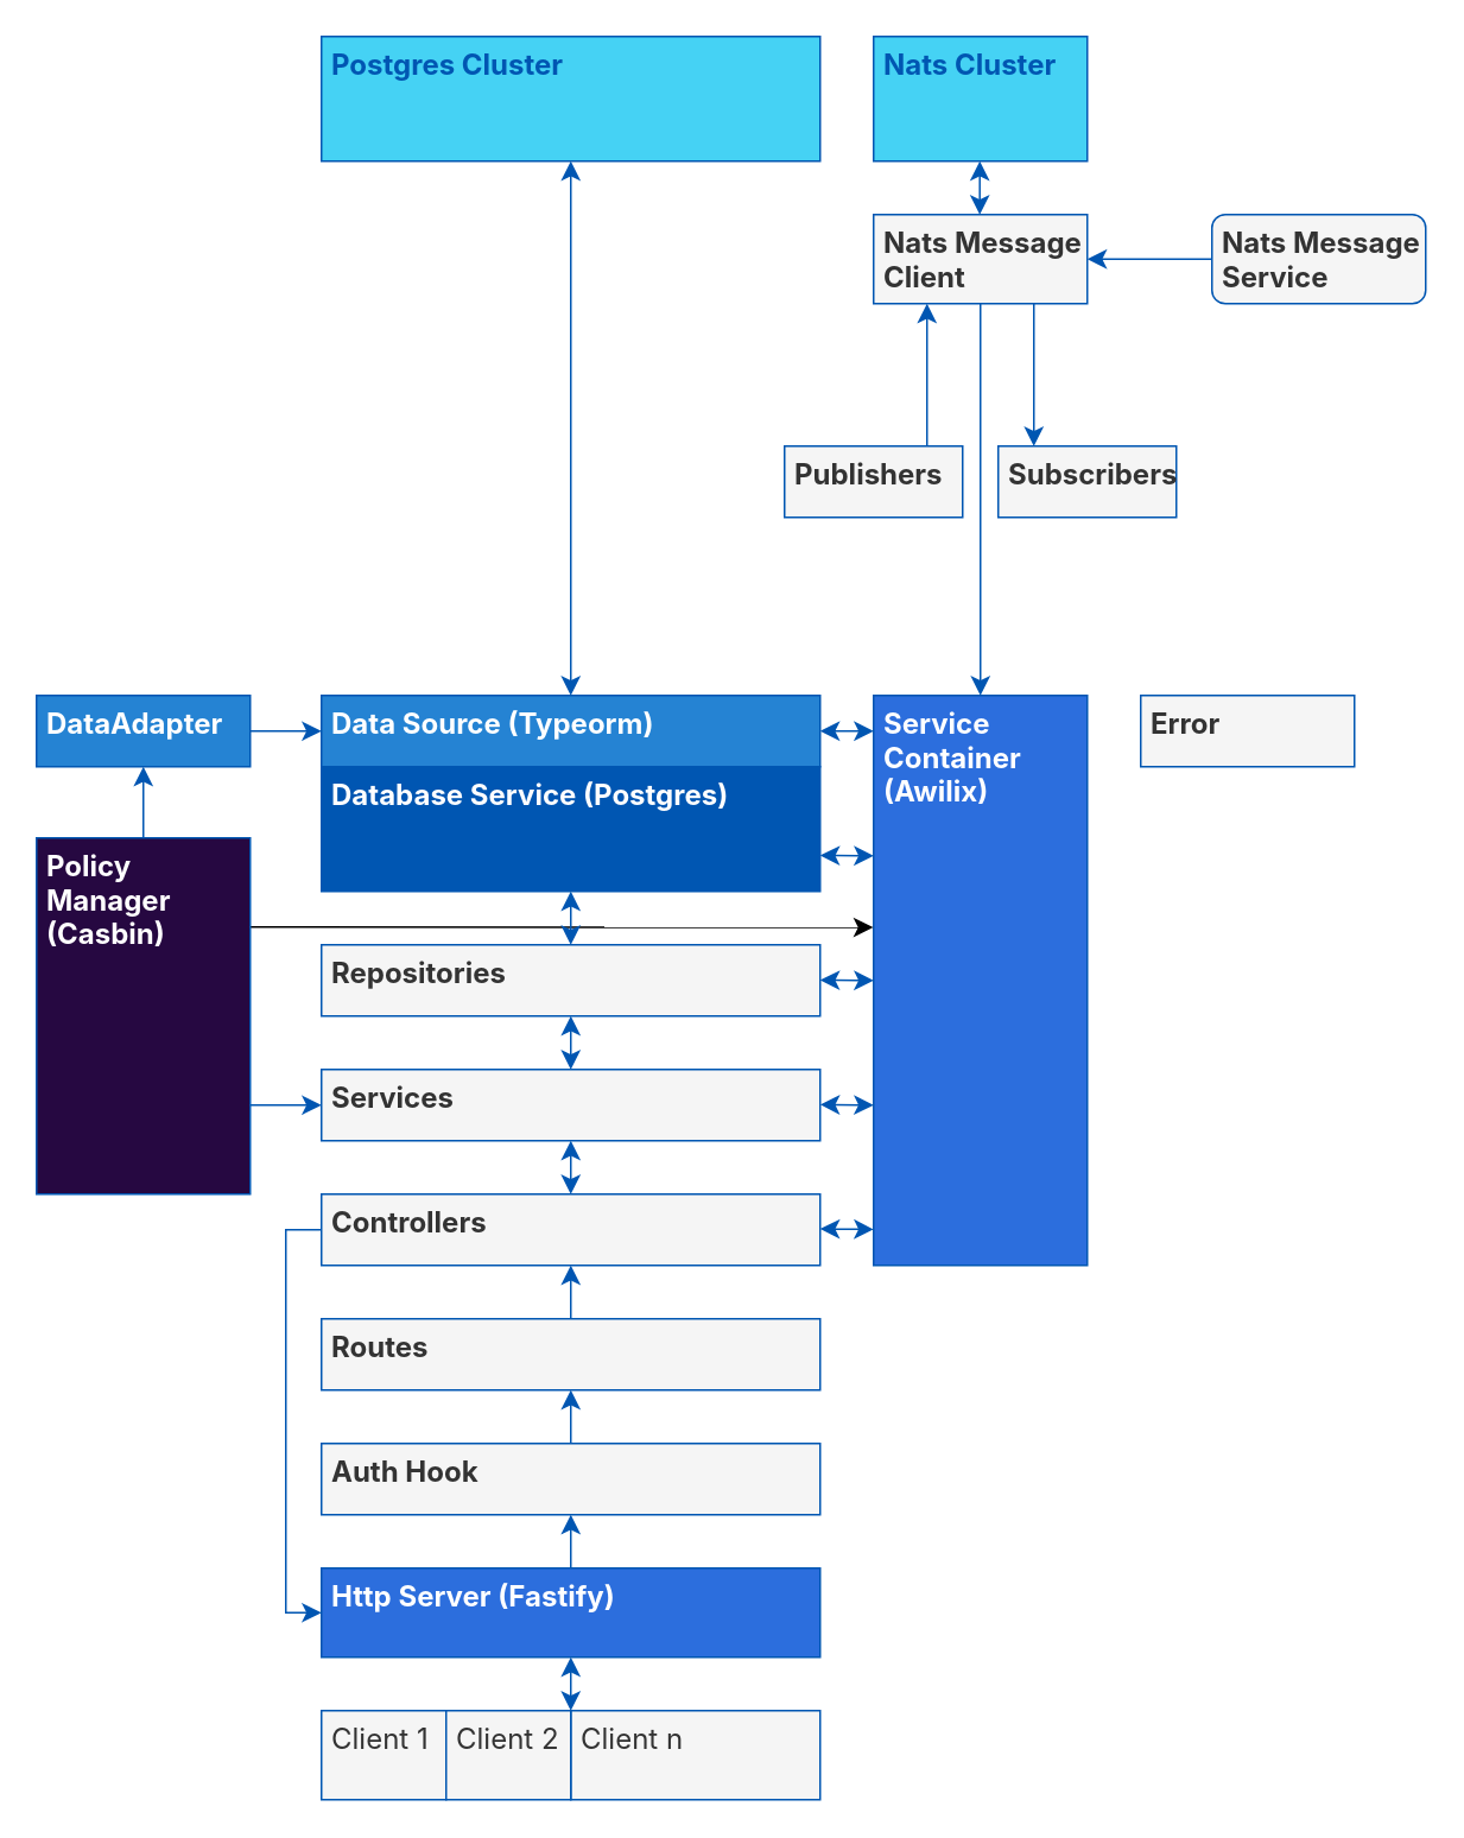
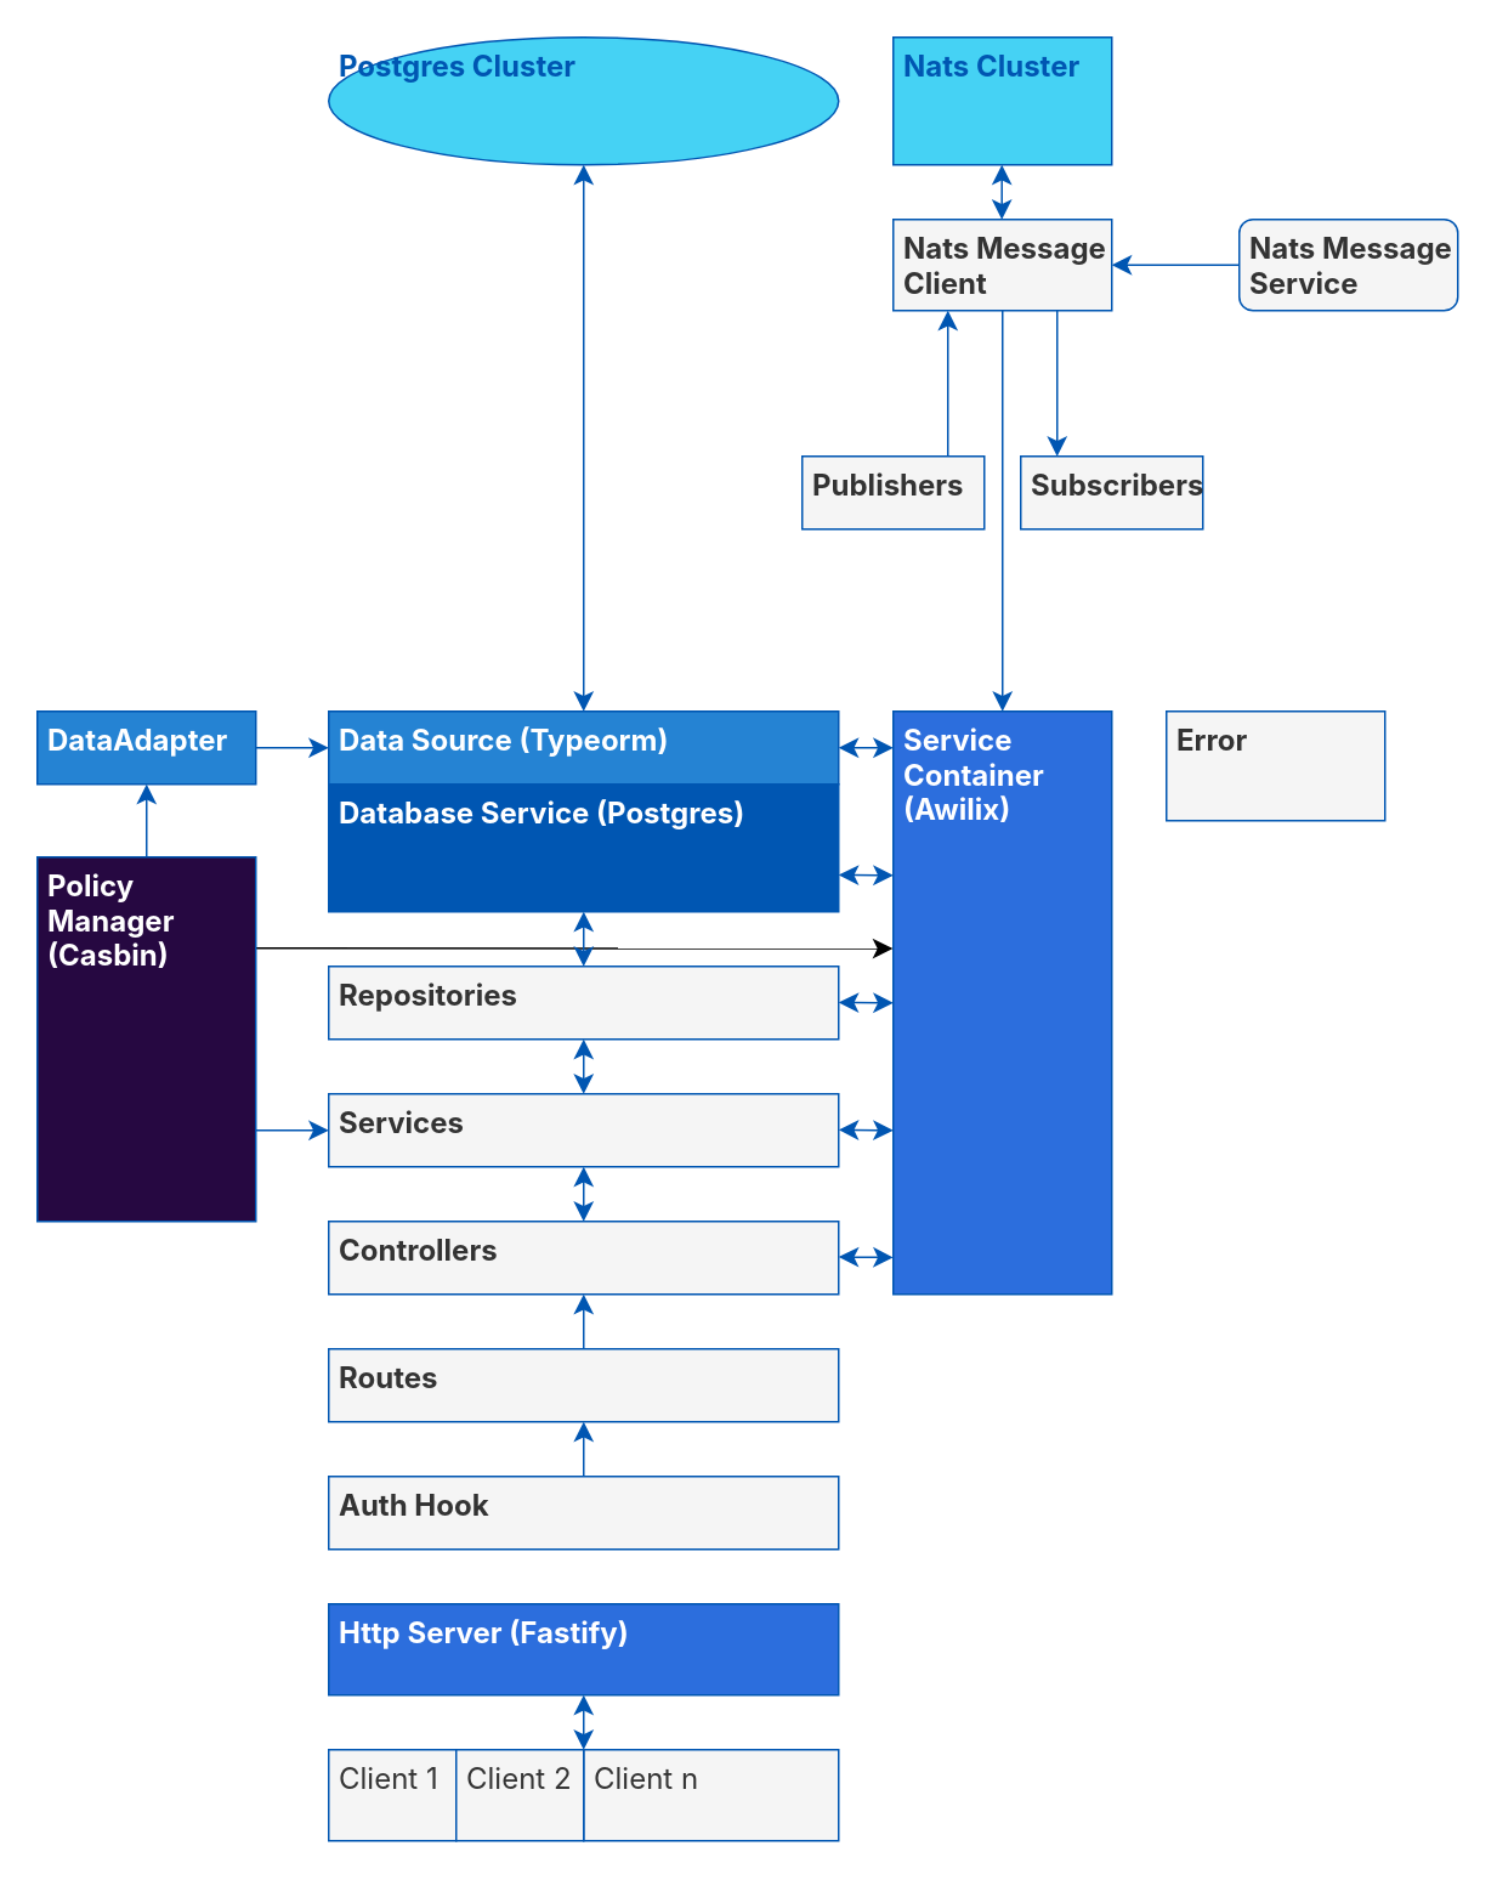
- <mxCell id="23" value="Postgres Cluster" style="rounded=0;whiteSpace=wrap;html=1;fontSize=16;fontFamily=Inter;fontSource=https%3A%2F%2Ffonts.googleapis.com%2Fcss%3Ffamily%3DInter;strokeColor=#0056B2;fillColor=#45D2F4;fontColor=#0056B2;align=left;verticalAlign=top;spacingLeft=4;fontStyle=1" parent="1" vertex="1"><mxGeometry x="180" y="20" width="280" height="70" as="geometry" /></mxCell>
+ <mxCell id="23" value="Postgres Cluster" style="ellipse;whiteSpace=wrap;html=1;fontSize=16;fontFamily=Inter;fontSource=https%3A%2F%2Ffonts.googleapis.com%2Fcss%3Ffamily%3DInter;strokeColor=#0056B2;fillColor=#45D2F4;fontColor=#0056B2;align=left;verticalAlign=top;spacingLeft=4;fontStyle=1;" parent="1" vertex="1"><mxGeometry x="180" y="20" width="280" height="70" as="geometry" /></mxCell>
- <mxCell id="28" value="Error" style="rounded=0;whiteSpace=wrap;html=1;fontSize=16;fontFamily=Inter;fontSource=https%3A%2F%2Ffonts.googleapis.com%2Fcss%3Ffamily%3DInter;strokeColor=#0056B2;fillColor=#f5f5f5;fontColor=#333333;align=left;verticalAlign=top;spacingLeft=4;fontStyle=1" parent="1" vertex="1"><mxGeometry x="640" y="390" width="120" height="40" as="geometry" /></mxCell>
+ <mxCell id="28" value="Error" style="rounded=0;whiteSpace=wrap;html=1;fontSize=16;fontFamily=Inter;fontSource=https%3A%2F%2Ffonts.googleapis.com%2Fcss%3Ffamily%3DInter;strokeColor=#0056B2;fillColor=#f5f5f5;fontColor=#333333;align=left;verticalAlign=top;spacingLeft=4;fontStyle=1" parent="1" vertex="1"><mxGeometry x="640" y="390" width="120" height="60" as="geometry" /></mxCell>
- <mxCell id="16" style="edgeStyle=elbowEdgeStyle;rounded=0;orthogonalLoop=1;jettySize=auto;html=1;entryX=0;entryY=0.5;entryDx=0;entryDy=0;fontSize=16;startSize=8;endSize=8;shadow=0;fontFamily=Inter;fontSource=https%3A%2F%2Ffonts.googleapis.com%2Fcss%3Ffamily%3DInter;strokeColor=#0056B2;fillColor=#f5f5f5;align=left;verticalAlign=top;spacingLeft=4;" parent="1" source="17" target="12" edge="1"><mxGeometry relative="1" as="geometry"><Array as="points"><mxPoint x="160" y="720" /></Array></mxGeometry></mxCell>
- <mxCell id="11" style="edgeStyle=none;curved=1;rounded=0;orthogonalLoop=1;jettySize=auto;html=1;entryX=0.5;entryY=1;entryDx=0;entryDy=0;fontSize=16;startSize=8;endSize=8;fontFamily=Inter;fontSource=https%3A%2F%2Ffonts.googleapis.com%2Fcss%3Ffamily%3DInter;strokeColor=#0056B2;fillColor=#f5f5f5;align=left;verticalAlign=top;spacingLeft=4;" parent="1" source="12" target="44" edge="1"><mxGeometry relative="1" as="geometry" /></mxCell>
